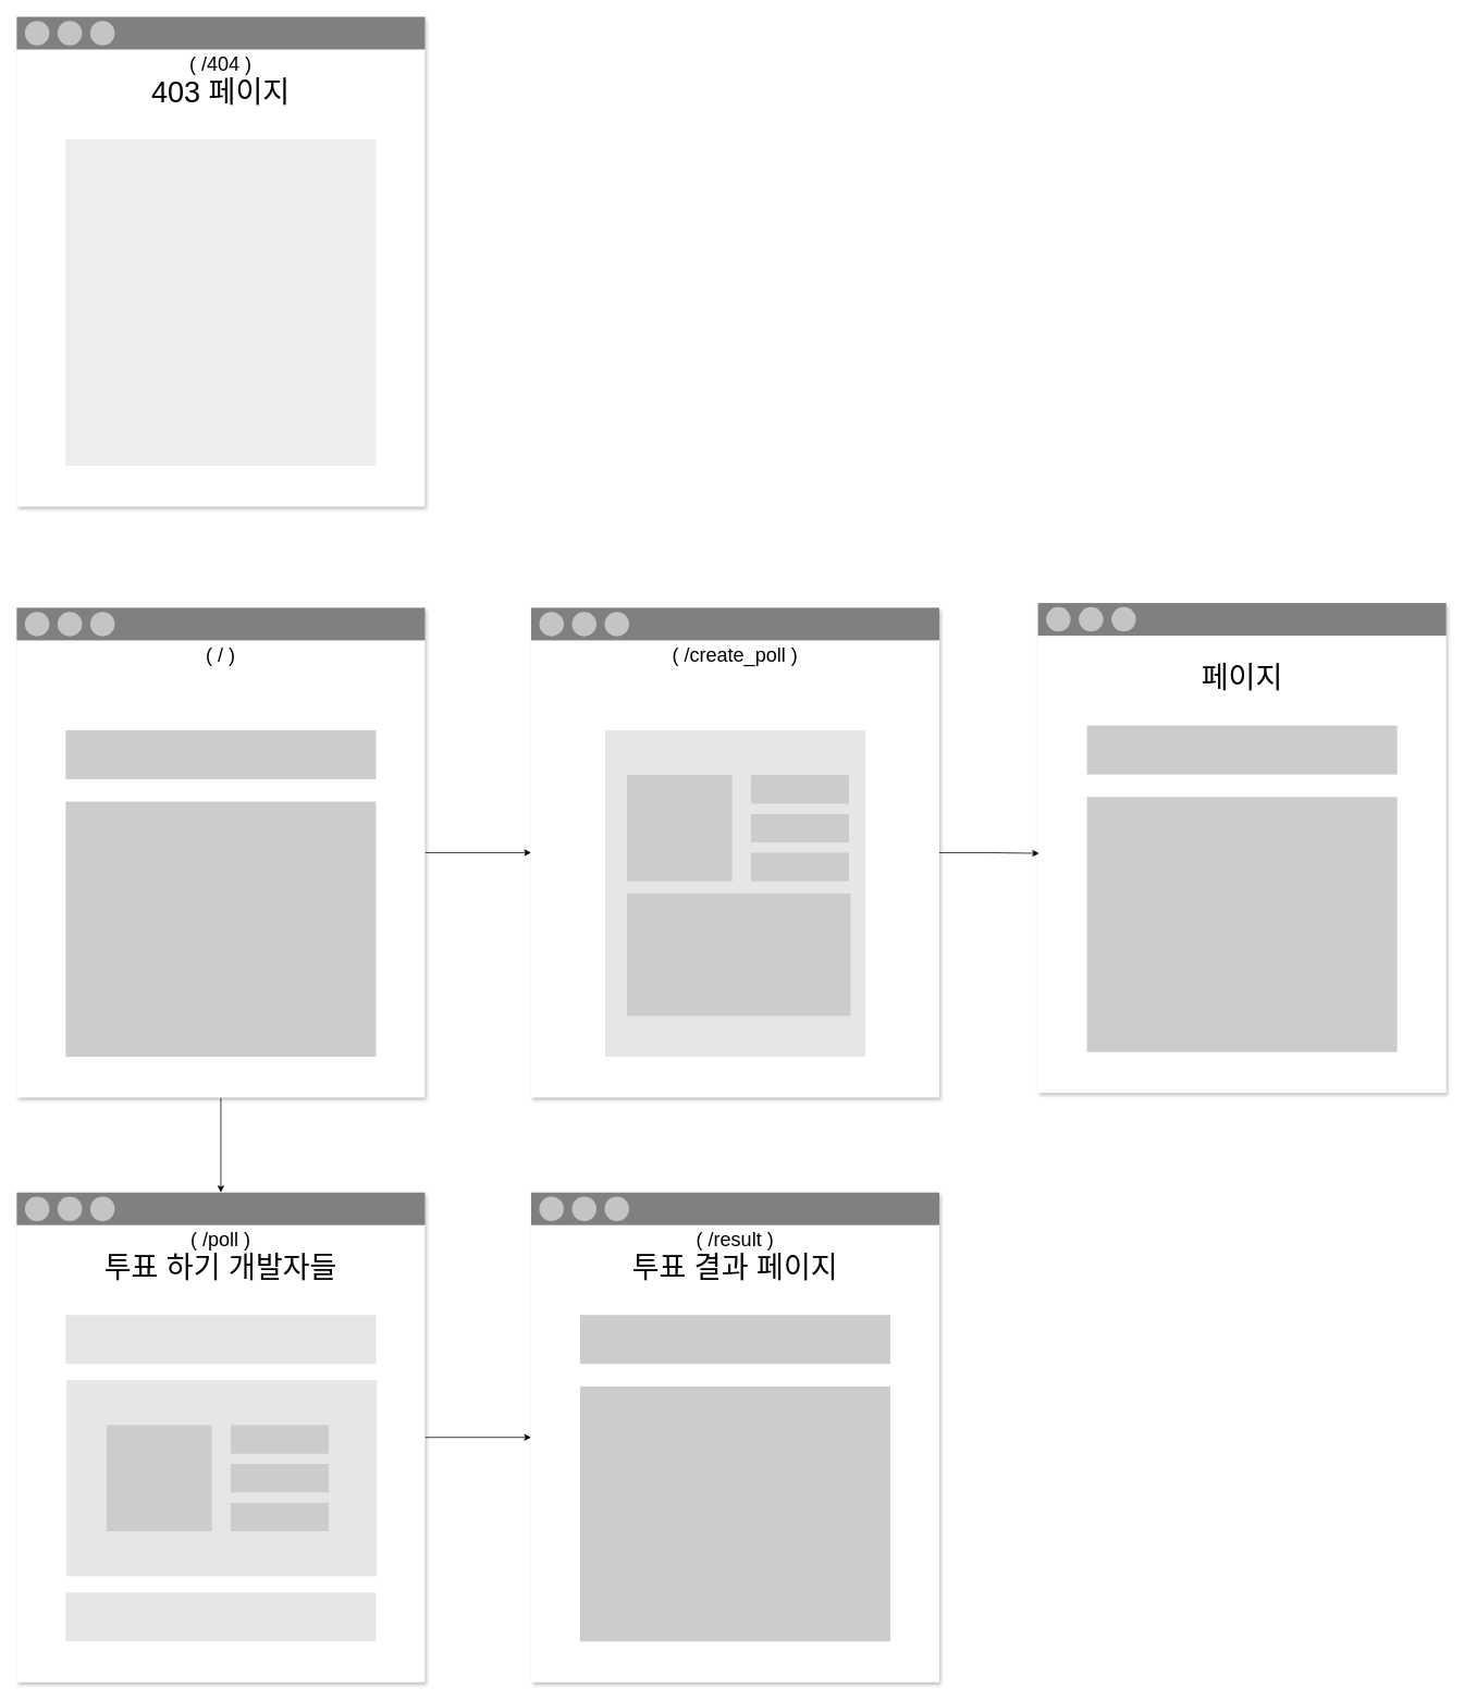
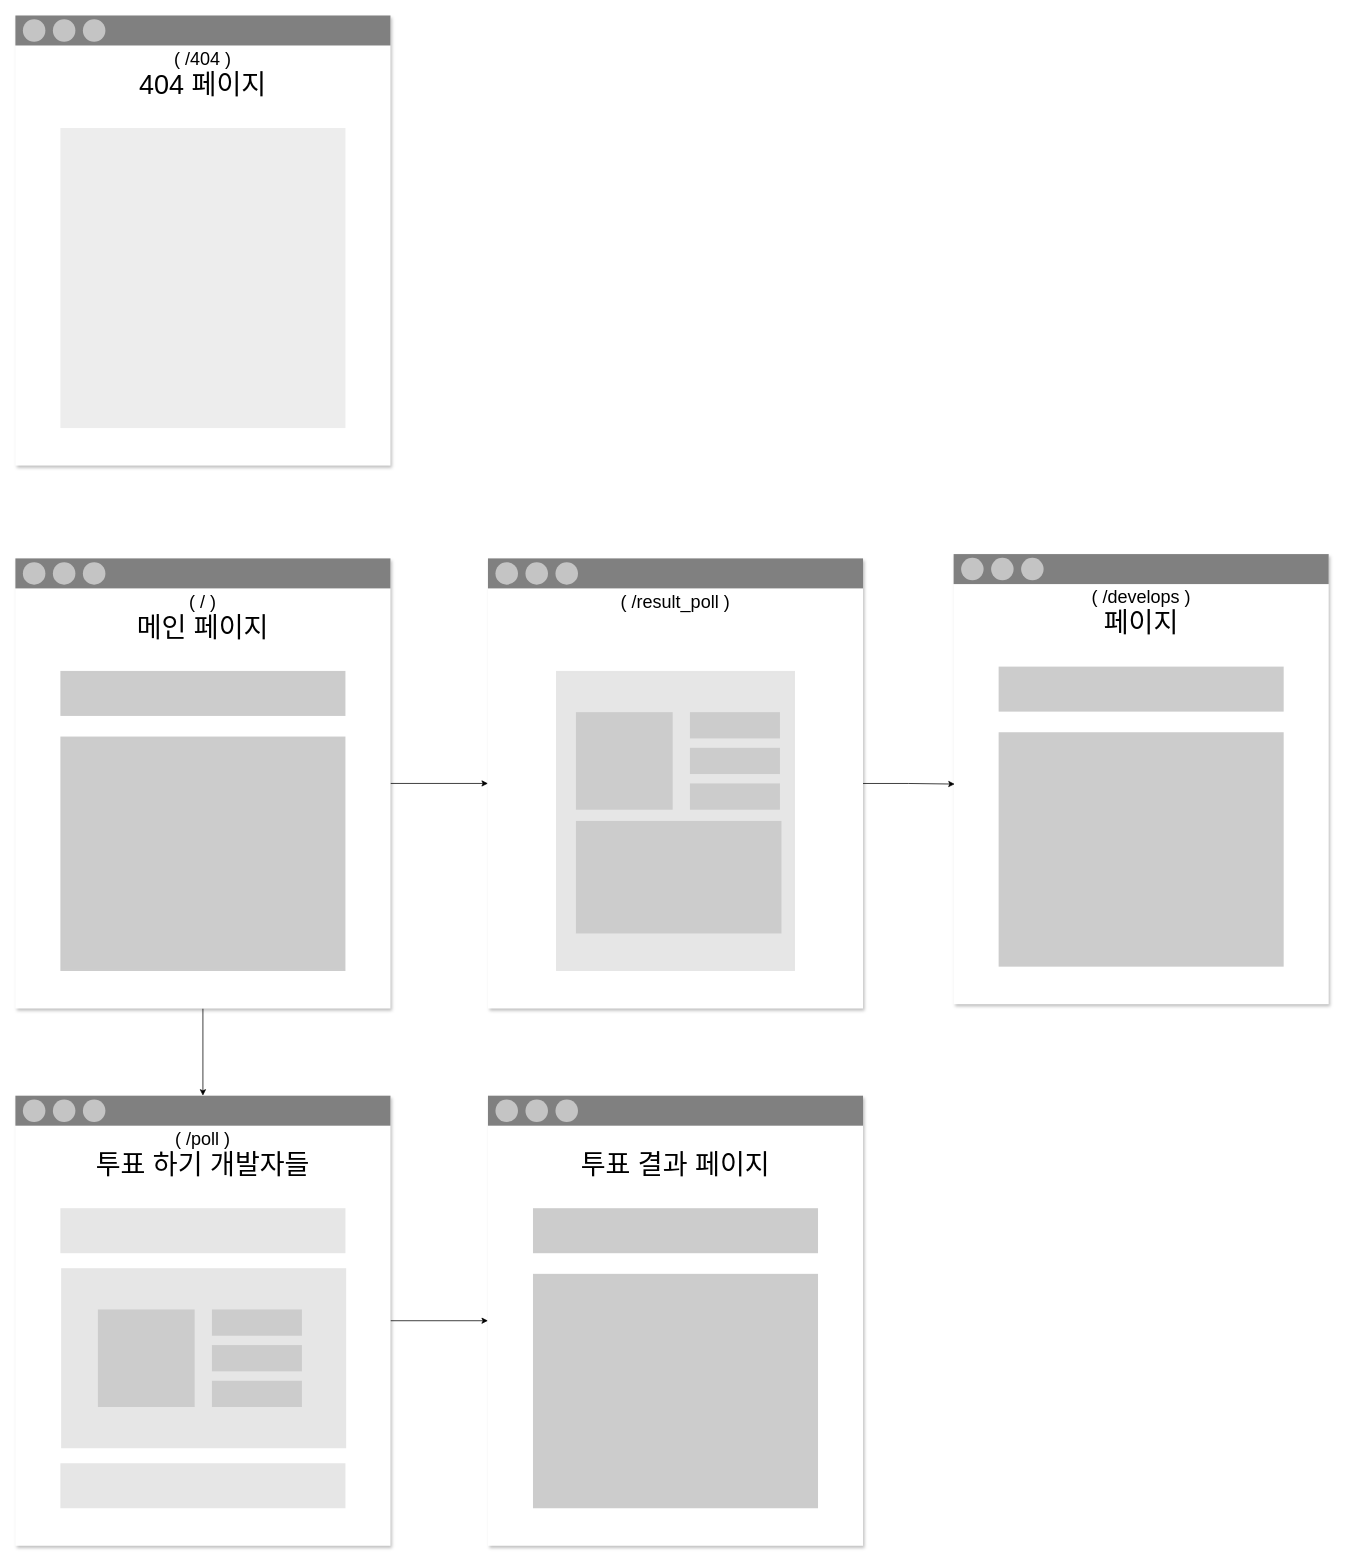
- <mxCell id="8" value="&lt;font style=&quot;font-size: 36px;&quot;&gt;403 페이지&lt;/font&gt;" style="text;html=1;align=center;verticalAlign=middle;whiteSpace=wrap;rounded=0;" parent="1" vertex="1"><mxGeometry x="20" y="97" width="500" height="30" as="geometry" /></mxCell>
+ <mxCell id="8" value="&lt;font style=&quot;font-size: 36px;&quot;&gt;404 페이지&lt;/font&gt;" style="text;html=1;align=center;verticalAlign=middle;whiteSpace=wrap;rounded=0;" parent="1" vertex="1"><mxGeometry x="20" y="97" width="500" height="30" as="geometry" /></mxCell>
+ <mxCell id="38" value="&lt;font style=&quot;font-size: 24px;&quot;&gt;( /develops&lt;/font&gt;&lt;span style=&quot;color: light-dark(rgb(0, 0, 0), rgb(255, 255, 255)); background-color: transparent; font-size: 24px;&quot;&gt;&amp;nbsp;)&lt;/span&gt;" style="text;html=1;align=center;verticalAlign=middle;whiteSpace=wrap;rounded=0;" parent="1" vertex="1"><mxGeometry x="1270.75" y="781" width="500" height="30" as="geometry" /></mxCell>
- <mxCell id="15" value="&lt;span style=&quot;font-size: 24px;&quot;&gt;( /create_poll&amp;nbsp;&lt;/span&gt;&lt;span style=&quot;font-size: 24px; background-color: transparent; color: light-dark(rgb(0, 0, 0), rgb(255, 255, 255));&quot;&gt;)&lt;/span&gt;" style="text;html=1;align=center;verticalAlign=middle;whiteSpace=wrap;rounded=0;" parent="1" vertex="1"><mxGeometry x="650" y="786.75" width="500" height="30" as="geometry" /></mxCell>
+ <mxCell id="15" value="&lt;span style=&quot;font-size: 24px;&quot;&gt;( /result_poll&amp;nbsp;&lt;/span&gt;&lt;span style=&quot;font-size: 24px; background-color: transparent; color: light-dark(rgb(0, 0, 0), rgb(255, 255, 255));&quot;&gt;)&lt;/span&gt;" style="text;html=1;align=center;verticalAlign=middle;whiteSpace=wrap;rounded=0;" parent="1" vertex="1"><mxGeometry x="650" y="786.75" width="500" height="30" as="geometry" /></mxCell>
+ <mxCell id="30" value="&lt;span style=&quot;font-size: 36px;&quot;&gt;메인 페이지&lt;/span&gt;" style="text;html=1;align=center;verticalAlign=middle;whiteSpace=wrap;rounded=0;" parent="1" vertex="1"><mxGeometry x="20" y="820.75" width="500" height="30" as="geometry" /></mxCell>
- <mxCell id="62" value="&lt;font style=&quot;font-size: 24px;&quot;&gt;( /result&lt;/font&gt;&lt;span style=&quot;color: light-dark(rgb(0, 0, 0), rgb(255, 255, 255)); background-color: transparent; font-size: 24px;&quot;&gt;&amp;nbsp;)&lt;/span&gt;" style="text;html=1;align=center;verticalAlign=middle;whiteSpace=wrap;rounded=0;" vertex="1" parent="1"><mxGeometry x="650" y="1503" width="500" height="30" as="geometry" /></mxCell>
